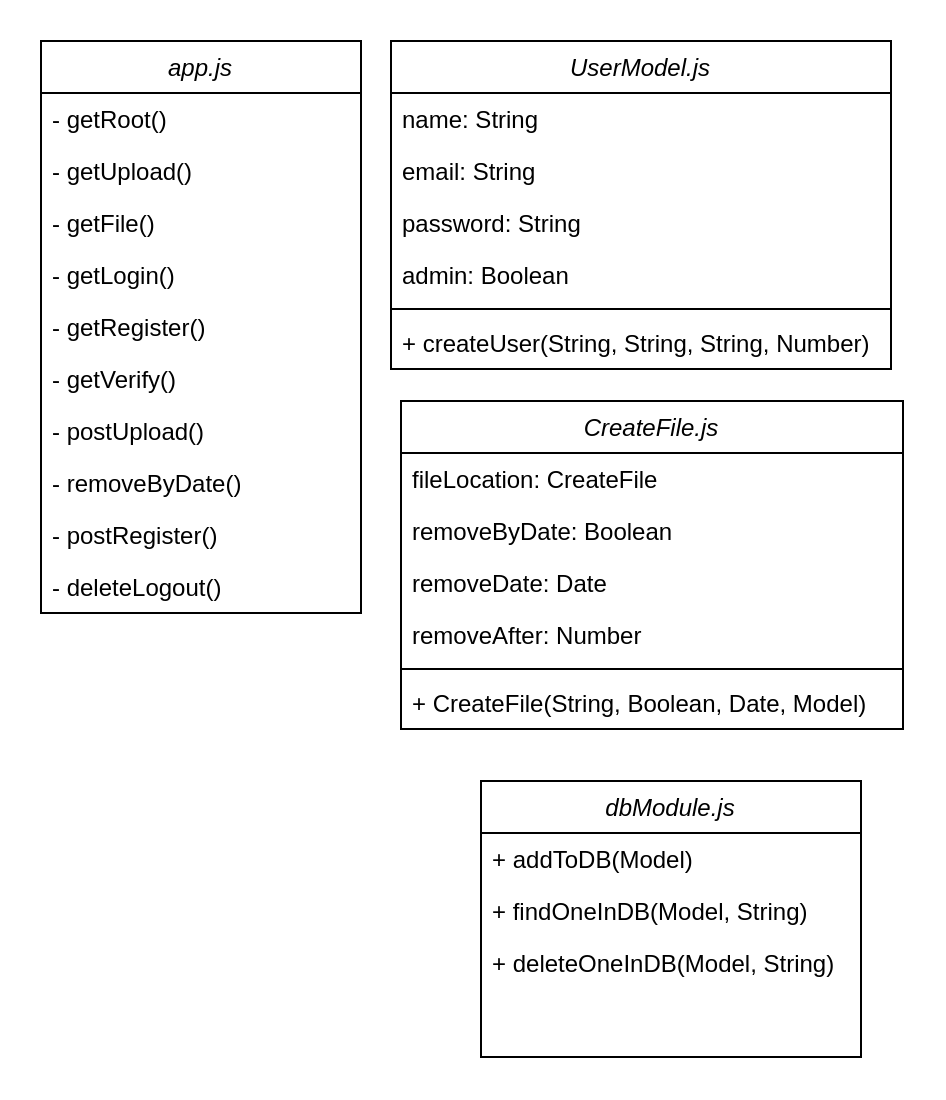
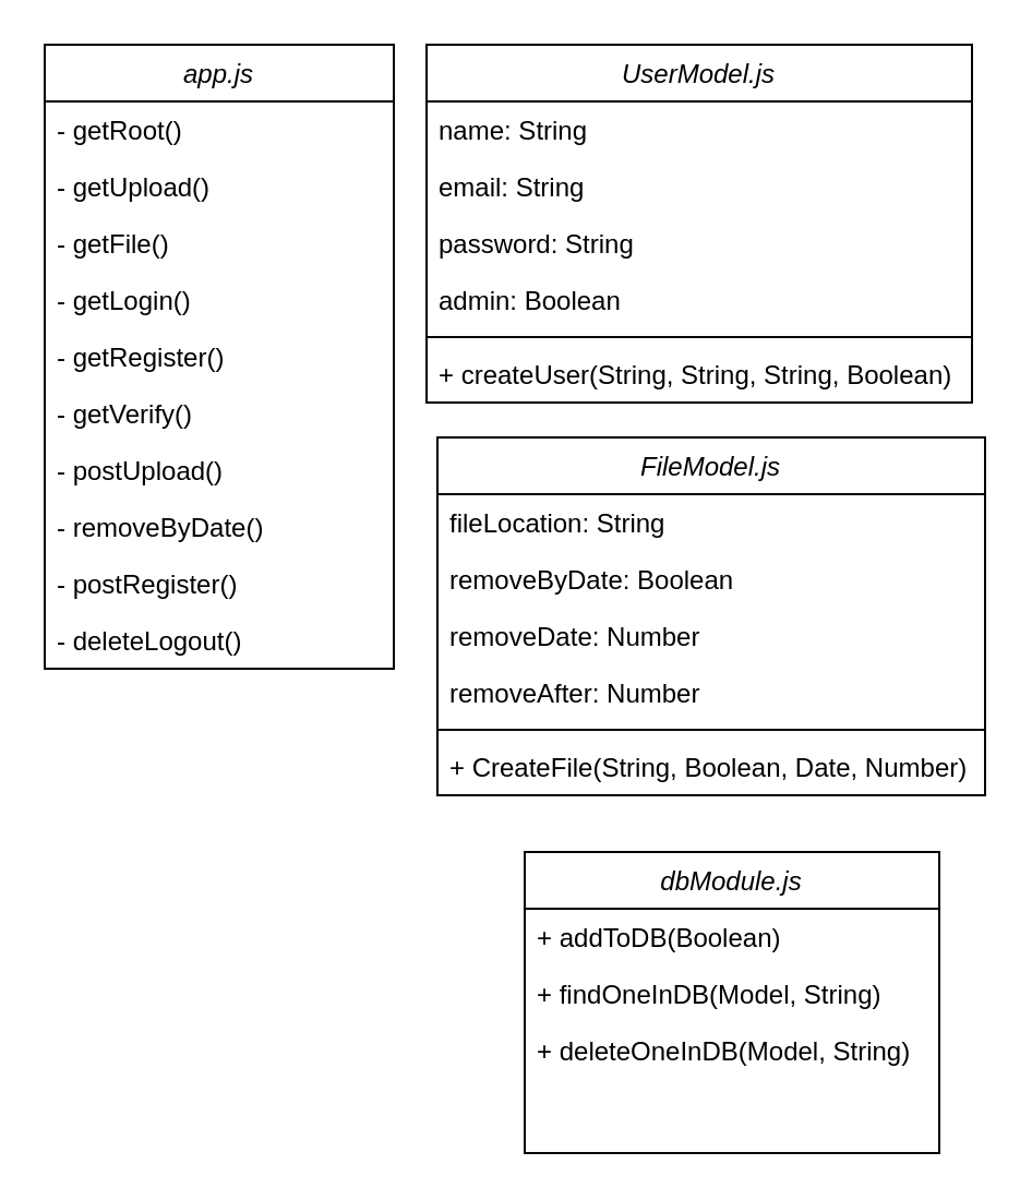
- <mxCell id="19" value="+ createUser(String, String, String, Number)&#10;" style="text;align=left;verticalAlign=top;spacingLeft=4;spacingRight=4;overflow=hidden;rotatable=0;points=[[0,0.5],[1,0.5]];portConstraint=eastwest;" vertex="1" parent="13"><mxGeometry y="138" width="250" height="26" as="geometry" /></mxCell>
+ <mxCell id="19" value="+ createUser(String, String, String, Boolean)&#10;" style="text;align=left;verticalAlign=top;spacingLeft=4;spacingRight=4;overflow=hidden;rotatable=0;points=[[0,0.5],[1,0.5]];portConstraint=eastwest;" vertex="1" parent="13"><mxGeometry y="138" width="250" height="26" as="geometry" /></mxCell>
- <mxCell id="20" value="CreateFile.js&#10;" style="swimlane;fontStyle=2;align=center;verticalAlign=top;childLayout=stackLayout;horizontal=1;startSize=26;horizontalStack=0;resizeParent=1;resizeLast=0;collapsible=1;marginBottom=0;rounded=0;shadow=0;strokeWidth=1;" vertex="1" parent="1"><mxGeometry x="200" y="200" width="251" height="164" as="geometry"><mxRectangle x="230" y="140" width="160" height="26" as="alternateBounds" /></mxGeometry></mxCell>
+ <mxCell id="20" value="FileModel.js&#10;" style="swimlane;fontStyle=2;align=center;verticalAlign=top;childLayout=stackLayout;horizontal=1;startSize=26;horizontalStack=0;resizeParent=1;resizeLast=0;collapsible=1;marginBottom=0;rounded=0;shadow=0;strokeWidth=1;" vertex="1" parent="1"><mxGeometry x="200" y="200" width="251" height="164" as="geometry"><mxRectangle x="230" y="140" width="160" height="26" as="alternateBounds" /></mxGeometry></mxCell>
- <mxCell id="21" value="fileLocation: CreateFile" style="text;align=left;verticalAlign=top;spacingLeft=4;spacingRight=4;overflow=hidden;rotatable=0;points=[[0,0.5],[1,0.5]];portConstraint=eastwest;" vertex="1" parent="20"><mxGeometry y="26" width="251" height="26" as="geometry" /></mxCell>
+ <mxCell id="21" value="fileLocation: String" style="text;align=left;verticalAlign=top;spacingLeft=4;spacingRight=4;overflow=hidden;rotatable=0;points=[[0,0.5],[1,0.5]];portConstraint=eastwest;" vertex="1" parent="20"><mxGeometry y="26" width="251" height="26" as="geometry" /></mxCell>
- <mxCell id="23" value="removeDate: Date" style="text;align=left;verticalAlign=top;spacingLeft=4;spacingRight=4;overflow=hidden;rotatable=0;points=[[0,0.5],[1,0.5]];portConstraint=eastwest;rounded=0;shadow=0;html=0;" vertex="1" parent="20"><mxGeometry y="78" width="251" height="26" as="geometry" /></mxCell>
+ <mxCell id="23" value="removeDate: Number" style="text;align=left;verticalAlign=top;spacingLeft=4;spacingRight=4;overflow=hidden;rotatable=0;points=[[0,0.5],[1,0.5]];portConstraint=eastwest;rounded=0;shadow=0;html=0;" vertex="1" parent="20"><mxGeometry y="78" width="251" height="26" as="geometry" /></mxCell>
- <mxCell id="26" value="+ CreateFile(String, Boolean, Date, Model)&#10;" style="text;align=left;verticalAlign=top;spacingLeft=4;spacingRight=4;overflow=hidden;rotatable=0;points=[[0,0.5],[1,0.5]];portConstraint=eastwest;" vertex="1" parent="20"><mxGeometry y="138" width="251" height="26" as="geometry" /></mxCell>
+ <mxCell id="26" value="+ CreateFile(String, Boolean, Date, Number)&#10;" style="text;align=left;verticalAlign=top;spacingLeft=4;spacingRight=4;overflow=hidden;rotatable=0;points=[[0,0.5],[1,0.5]];portConstraint=eastwest;" vertex="1" parent="20"><mxGeometry y="138" width="251" height="26" as="geometry" /></mxCell>
- <mxCell id="28" value="+ addToDB(Model)" style="text;align=left;verticalAlign=top;spacingLeft=4;spacingRight=4;overflow=hidden;rotatable=0;points=[[0,0.5],[1,0.5]];portConstraint=eastwest;" vertex="1" parent="27"><mxGeometry y="26" width="190" height="26" as="geometry" /></mxCell>
+ <mxCell id="28" value="+ addToDB(Boolean)" style="text;align=left;verticalAlign=top;spacingLeft=4;spacingRight=4;overflow=hidden;rotatable=0;points=[[0,0.5],[1,0.5]];portConstraint=eastwest;" vertex="1" parent="27"><mxGeometry y="26" width="190" height="26" as="geometry" /></mxCell>
